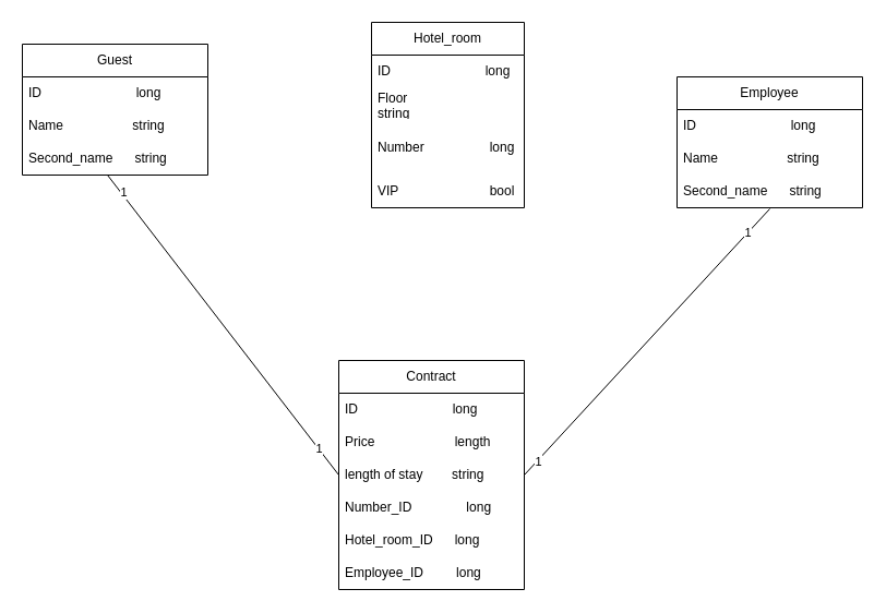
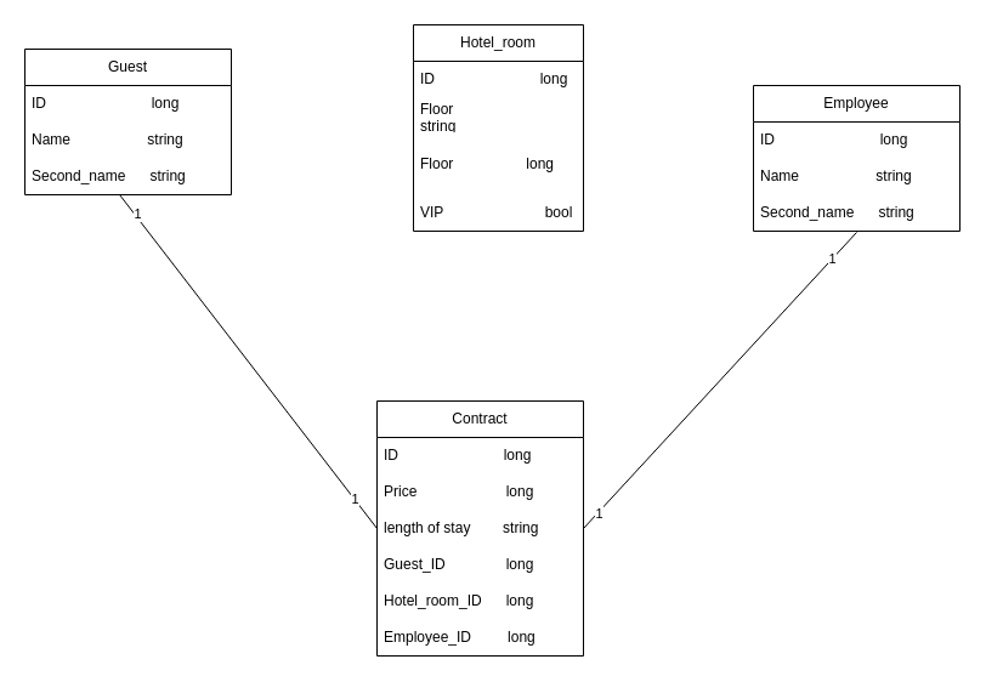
- <mxCell id="5" value="Number&amp;nbsp; &amp;nbsp; &amp;nbsp; &amp;nbsp; &amp;nbsp; &amp;nbsp; &amp;nbsp; &amp;nbsp; &amp;nbsp; long" style="text;strokeColor=none;fillColor=none;align=left;verticalAlign=middle;spacingLeft=4;spacingRight=4;overflow=hidden;points=[[0,0.5],[1,0.5]];portConstraint=eastwest;rotatable=0;whiteSpace=wrap;html=1;" parent="2" vertex="1"><mxGeometry y="90" width="140" height="50" as="geometry" /></mxCell>
+ <mxCell id="5" value="Floor&amp;nbsp; &amp;nbsp; &amp;nbsp; &amp;nbsp; &amp;nbsp; &amp;nbsp; &amp;nbsp; &amp;nbsp; &amp;nbsp; long" style="text;strokeColor=none;fillColor=none;align=left;verticalAlign=middle;spacingLeft=4;spacingRight=4;overflow=hidden;points=[[0,0.5],[1,0.5]];portConstraint=eastwest;rotatable=0;whiteSpace=wrap;html=1;" parent="2" vertex="1"><mxGeometry y="90" width="140" height="50" as="geometry" /></mxCell>
- <mxCell id="17" value="Price&amp;nbsp; &amp;nbsp; &amp;nbsp; &amp;nbsp; &amp;nbsp; &amp;nbsp; &amp;nbsp; &amp;nbsp; &amp;nbsp; &amp;nbsp; &amp;nbsp; length" style="text;strokeColor=none;fillColor=none;align=left;verticalAlign=middle;spacingLeft=4;spacingRight=4;overflow=hidden;points=[[0,0.5],[1,0.5]];portConstraint=eastwest;rotatable=0;whiteSpace=wrap;html=1;" parent="15" vertex="1"><mxGeometry y="60" width="170" height="30" as="geometry" /></mxCell>
+ <mxCell id="17" value="Price&amp;nbsp; &amp;nbsp; &amp;nbsp; &amp;nbsp; &amp;nbsp; &amp;nbsp; &amp;nbsp; &amp;nbsp; &amp;nbsp; &amp;nbsp; &amp;nbsp; long" style="text;strokeColor=none;fillColor=none;align=left;verticalAlign=middle;spacingLeft=4;spacingRight=4;overflow=hidden;points=[[0,0.5],[1,0.5]];portConstraint=eastwest;rotatable=0;whiteSpace=wrap;html=1;" parent="15" vertex="1"><mxGeometry y="60" width="170" height="30" as="geometry" /></mxCell>
- <mxCell id="19" value="Number_ID&amp;nbsp; &amp;nbsp; &amp;nbsp; &amp;nbsp; &amp;nbsp; &amp;nbsp; &amp;nbsp; &amp;nbsp;long" style="text;strokeColor=none;fillColor=none;align=left;verticalAlign=middle;spacingLeft=4;spacingRight=4;overflow=hidden;points=[[0,0.5],[1,0.5]];portConstraint=eastwest;rotatable=0;whiteSpace=wrap;html=1;" parent="15" vertex="1"><mxGeometry y="120" width="170" height="30" as="geometry" /></mxCell>
+ <mxCell id="19" value="Guest_ID&amp;nbsp; &amp;nbsp; &amp;nbsp; &amp;nbsp; &amp;nbsp; &amp;nbsp; &amp;nbsp; &amp;nbsp;long" style="text;strokeColor=none;fillColor=none;align=left;verticalAlign=middle;spacingLeft=4;spacingRight=4;overflow=hidden;points=[[0,0.5],[1,0.5]];portConstraint=eastwest;rotatable=0;whiteSpace=wrap;html=1;" parent="15" vertex="1"><mxGeometry y="120" width="170" height="30" as="geometry" /></mxCell>
